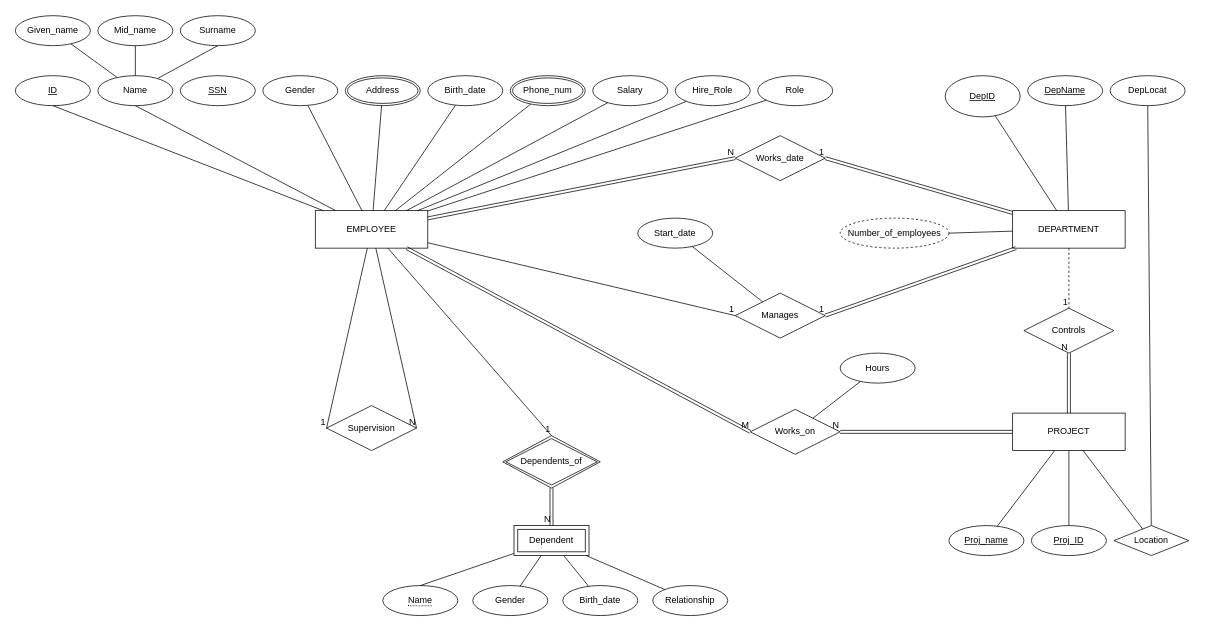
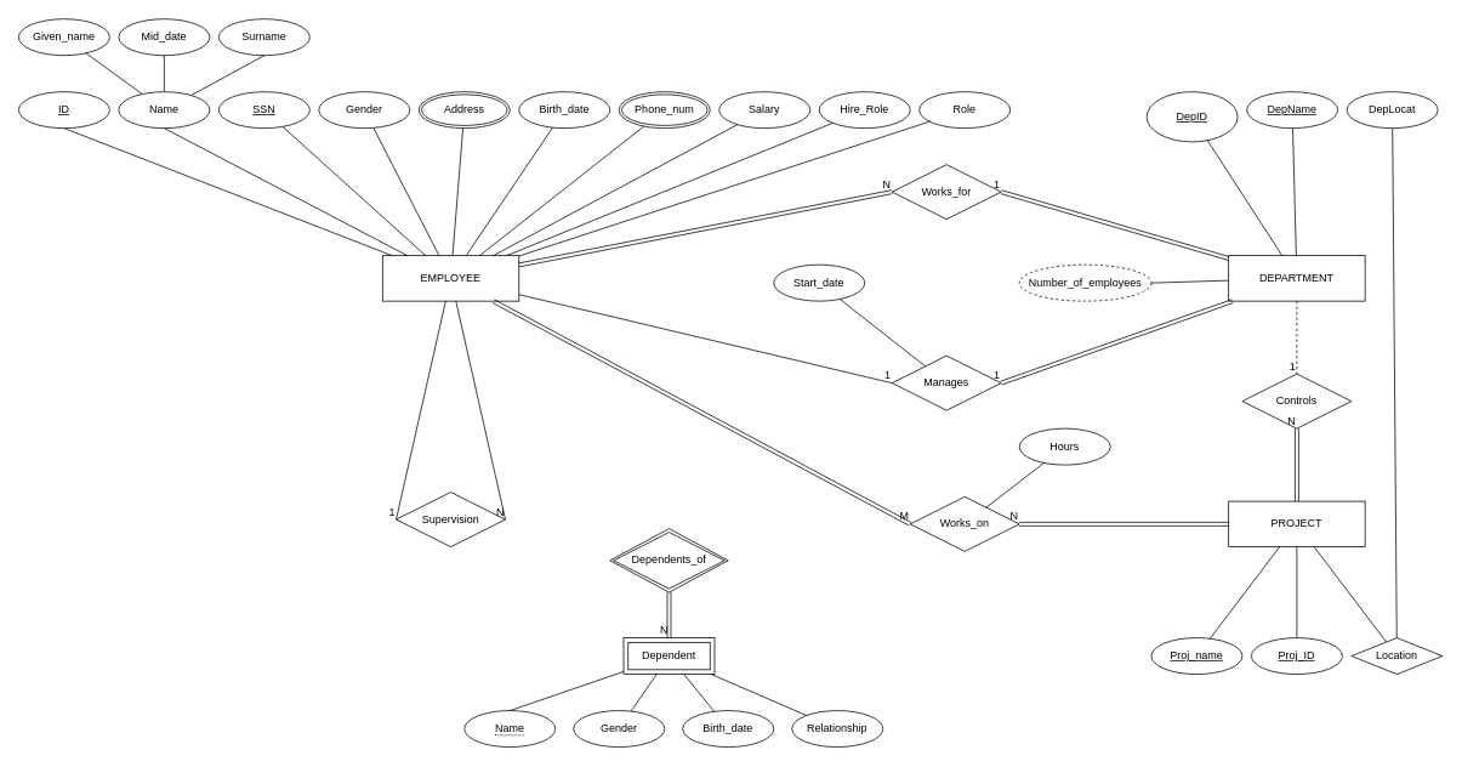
- <mxCell id="11" value="Mid_name" style="ellipse;whiteSpace=wrap;html=1;align=center;" parent="1" vertex="1"><mxGeometry x="130" y="20" width="100" height="40" as="geometry" /></mxCell>
+ <mxCell id="11" value="Mid_date" style="ellipse;whiteSpace=wrap;html=1;align=center;" parent="1" vertex="1"><mxGeometry x="130" y="20" width="100" height="40" as="geometry" /></mxCell>
+ <mxCell id="14" value="" style="endArrow=none;html=1;rounded=0;" parent="1" source="2" target="13" edge="1"><mxGeometry relative="1" as="geometry"><mxPoint x="310" y="120" as="sourcePoint" /><mxPoint x="470" y="120" as="targetPoint" /></mxGeometry></mxCell>
- <mxCell id="32" value="Works_date" style="shape=rhombus;perimeter=rhombusPerimeter;whiteSpace=wrap;html=1;align=center;" parent="1" vertex="1"><mxGeometry x="980" y="180" width="120" height="60" as="geometry" /></mxCell>
+ <mxCell id="32" value="Works_for" style="shape=rhombus;perimeter=rhombusPerimeter;whiteSpace=wrap;html=1;align=center;" parent="1" vertex="1"><mxGeometry x="980" y="180" width="120" height="60" as="geometry" /></mxCell>
- <mxCell id="67" value="" style="endArrow=none;html=1;rounded=0;entryX=0.5;entryY=0;entryDx=0;entryDy=0;" parent="1" source="2" target="66" edge="1"><mxGeometry relative="1" as="geometry"><mxPoint x="630" y="480" as="sourcePoint" /><mxPoint x="790" y="480" as="targetPoint" /></mxGeometry></mxCell>
- <mxCell id="68" value="1" style="resizable=0;html=1;whiteSpace=wrap;align=right;verticalAlign=bottom;" parent="67" connectable="0" vertex="1"><mxGeometry x="1" relative="1" as="geometry" /></mxCell>
